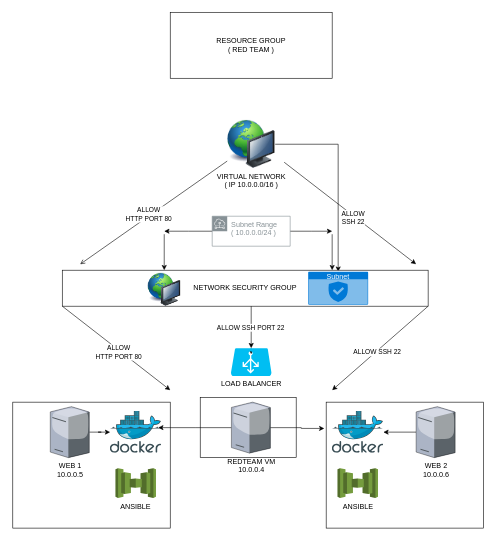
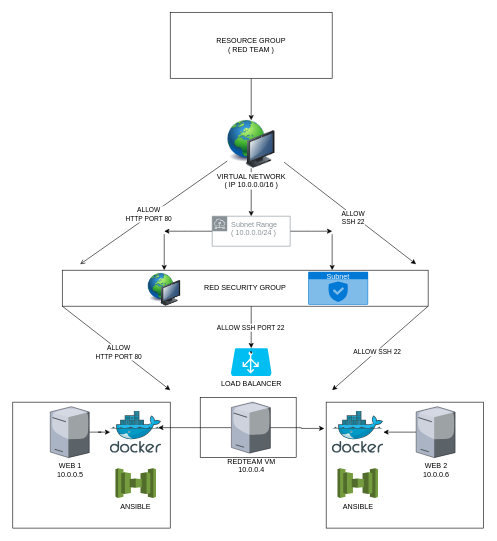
+ <mxCell id="11" style="edgeStyle=orthogonalEdgeStyle;rounded=0;orthogonalLoop=1;jettySize=auto;html=1;" edge="1" parent="1" source="12" target="14"><mxGeometry relative="1" as="geometry"><mxPoint x="418" y="240" as="targetPoint" /></mxGeometry></mxCell>
- <mxCell id="13" style="edgeStyle=orthogonalEdgeStyle;rounded=0;orthogonalLoop=1;jettySize=auto;html=1;" edge="1" parent="1" source="14" target="21"><mxGeometry relative="1" as="geometry"><mxPoint x="418" y="370" as="targetPoint" /></mxGeometry></mxCell>
+ <mxCell id="13" style="edgeStyle=orthogonalEdgeStyle;rounded=0;orthogonalLoop=1;jettySize=auto;html=1;" edge="1" parent="1" source="14" target="17"><mxGeometry relative="1" as="geometry"><mxPoint x="418" y="370" as="targetPoint" /></mxGeometry></mxCell>
- <mxCell id="20" value="NETWORK SECURITY GROUP" style="rounded=0;whiteSpace=wrap;html=1;movable=1;resizable=1;rotatable=1;deletable=1;editable=1;locked=0;connectable=1;" vertex="1" parent="1"><mxGeometry x="103" y="450" width="610" height="60" as="geometry" /></mxCell>
+ <mxCell id="20" value="RED SECURITY GROUP" style="rounded=0;whiteSpace=wrap;html=1;movable=1;resizable=1;rotatable=1;deletable=1;editable=1;locked=0;connectable=1;" vertex="1" parent="1"><mxGeometry x="103" y="450" width="610" height="60" as="geometry" /></mxCell>
